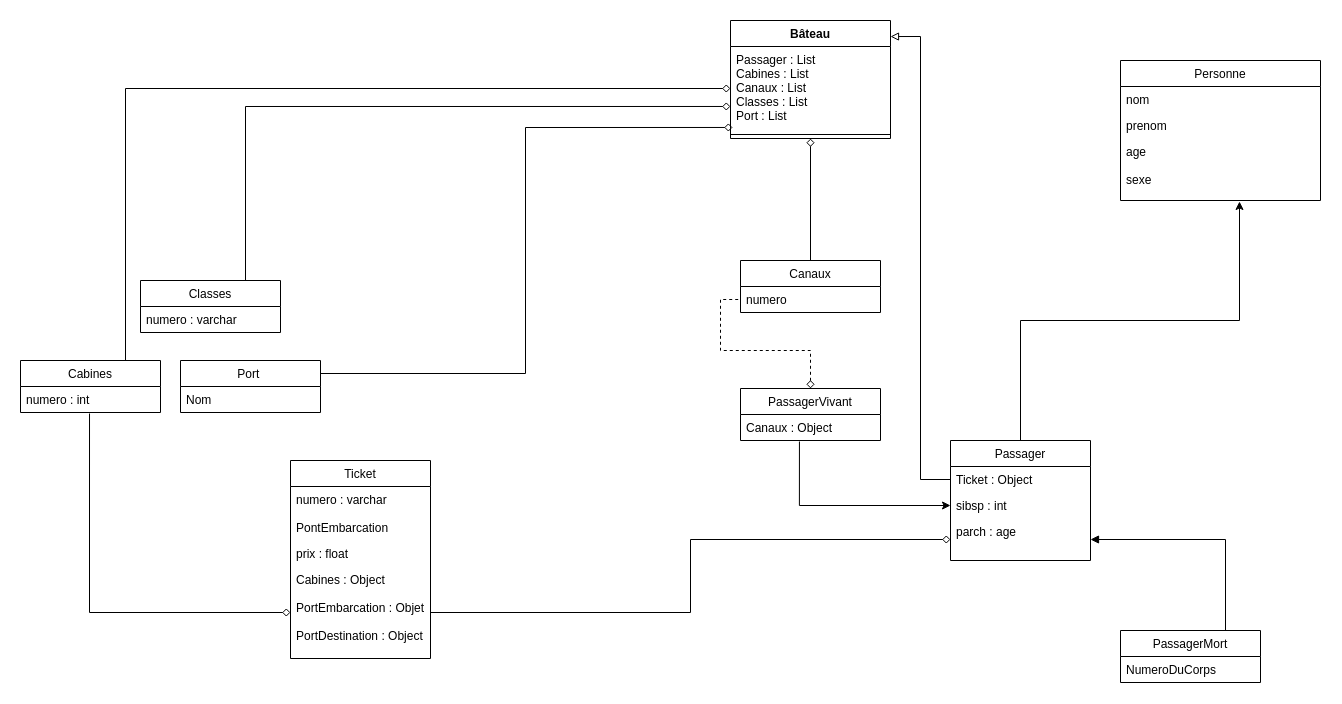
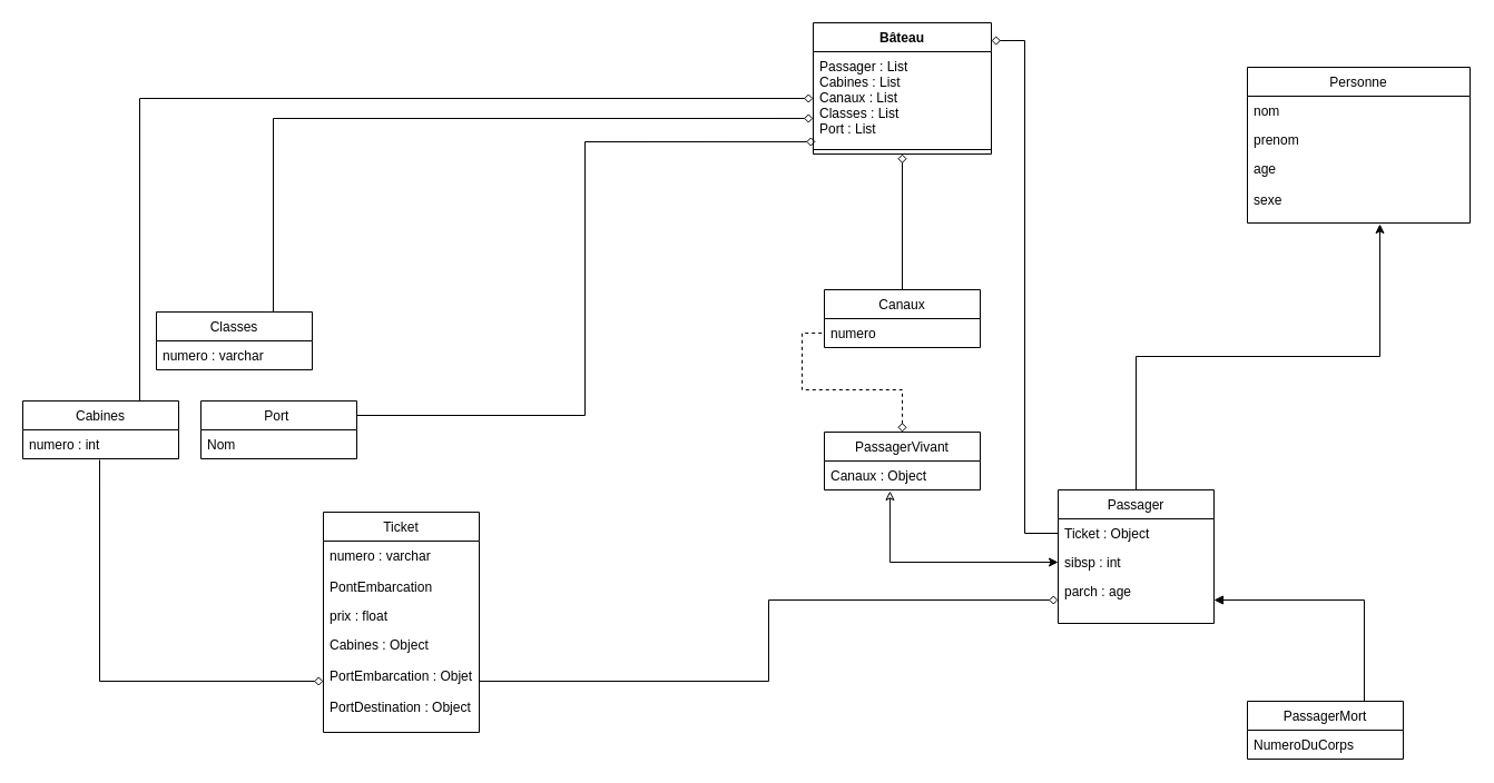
- <mxCell id="26" style="edgeStyle=orthogonalEdgeStyle;rounded=0;orthogonalLoop=1;jettySize=auto;html=1;exitX=0;exitY=0.5;exitDx=0;exitDy=0;entryX=1;entryY=0.136;entryDx=0;entryDy=0;entryPerimeter=0;endArrow=block;endFill=0;" edge="1" parent="1" source="23" target="2"><mxGeometry relative="1" as="geometry" /></mxCell>
+ <mxCell id="26" style="edgeStyle=orthogonalEdgeStyle;rounded=0;orthogonalLoop=1;jettySize=auto;html=1;exitX=0;exitY=0.5;exitDx=0;exitDy=0;entryX=1;entryY=0.136;entryDx=0;entryDy=0;entryPerimeter=0;endArrow=diamond;endFill=0;" edge="1" parent="1" source="23" target="2"><mxGeometry relative="1" as="geometry" /></mxCell>
- <mxCell id="39" style="edgeStyle=orthogonalEdgeStyle;rounded=0;orthogonalLoop=1;jettySize=auto;html=1;exitX=0;exitY=0.5;exitDx=0;exitDy=0;entryX=0.421;entryY=1.038;entryDx=0;entryDy=0;entryPerimeter=0;endArrow=none;endFill=0;startArrow=classic;startFill=1;" edge="1" parent="1" source="24" target="37"><mxGeometry relative="1" as="geometry" /></mxCell>
+ <mxCell id="39" style="edgeStyle=orthogonalEdgeStyle;rounded=0;orthogonalLoop=1;jettySize=auto;html=1;exitX=0;exitY=0.5;exitDx=0;exitDy=0;entryX=0.421;entryY=1.038;entryDx=0;entryDy=0;entryPerimeter=0;endArrow=classic;endFill=0;startArrow=classic;startFill=1;" edge="1" parent="1" source="24" target="37"><mxGeometry relative="1" as="geometry" /></mxCell>
